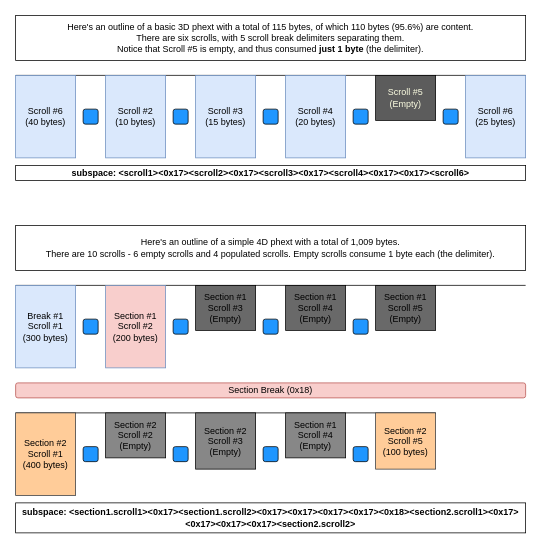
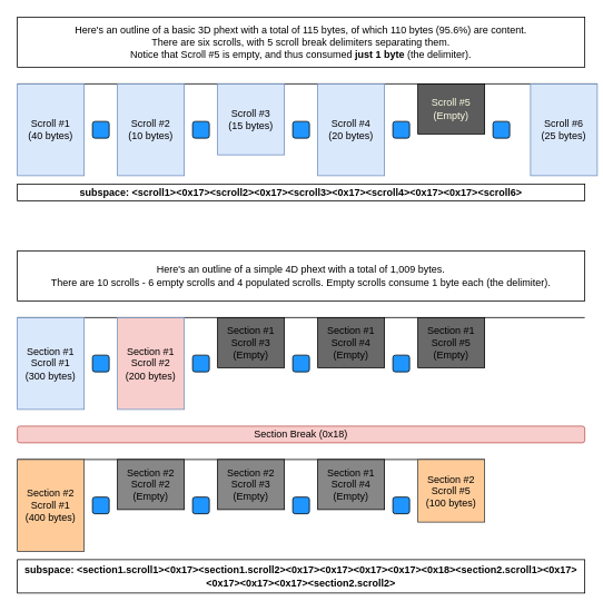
- <mxCell id="3" value="Scroll #6&lt;br&gt;(40 bytes)" style="rounded=0;whiteSpace=wrap;html=1;fillColor=#dae8fc;strokeColor=#6c8ebf;" vertex="1" parent="1"><mxGeometry x="20" y="100" width="80" height="110" as="geometry" /></mxCell>
+ <mxCell id="3" value="Scroll #1&lt;br&gt;(40 bytes)" style="rounded=0;whiteSpace=wrap;html=1;fillColor=#dae8fc;strokeColor=#6c8ebf;" vertex="1" parent="1"><mxGeometry x="20" y="100" width="80" height="110" as="geometry" /></mxCell>
- <mxCell id="5" value="Scroll #3&lt;br&gt;(15 bytes)" style="rounded=0;whiteSpace=wrap;html=1;fillColor=#dae8fc;strokeColor=#6c8ebf;" vertex="1" parent="1"><mxGeometry x="260" y="100" width="80" height="110" as="geometry" /></mxCell>
+ <mxCell id="5" value="Scroll #3&lt;br&gt;(15 bytes)" style="rounded=0;whiteSpace=wrap;html=1;fillColor=#dae8fc;strokeColor=#6c8ebf;" vertex="1" parent="1"><mxGeometry x="260" y="100" width="80" height="85" as="geometry" /></mxCell>
- <mxCell id="8" value="Scroll #6&lt;br&gt;(25 bytes)" style="rounded=0;whiteSpace=wrap;html=1;fillColor=#dae8fc;strokeColor=#6c8ebf;" vertex="1" parent="1"><mxGeometry x="620" y="100" width="80" height="110" as="geometry" /></mxCell>
+ <mxCell id="8" value="Scroll #6&lt;br&gt;(25 bytes)" style="rounded=0;whiteSpace=wrap;html=1;fillColor=#dae8fc;strokeColor=#6c8ebf;" vertex="1" parent="1"><mxGeometry x="635" y="100" width="80" height="110" as="geometry" /></mxCell>
- <mxCell id="16" value="Break #1&lt;br&gt;Scroll #1&lt;br&gt;(300 bytes)" style="rounded=0;whiteSpace=wrap;html=1;fillColor=#dae8fc;strokeColor=#6c8ebf;" vertex="1" parent="1"><mxGeometry x="20" y="380" width="80" height="110" as="geometry" /></mxCell>
+ <mxCell id="16" value="Section #1&lt;br&gt;Scroll #1&lt;br&gt;(300 bytes)" style="rounded=0;whiteSpace=wrap;html=1;fillColor=#dae8fc;strokeColor=#6c8ebf;" vertex="1" parent="1"><mxGeometry x="20" y="380" width="80" height="110" as="geometry" /></mxCell>
- <mxCell id="34" value="Section #2 Scroll #3&lt;br&gt;(Empty)" style="rounded=0;whiteSpace=wrap;html=1;fillColor=#878787;" vertex="1" parent="1"><mxGeometry x="260" y="550" width="80" height="75" as="geometry" /></mxCell>
+ <mxCell id="34" value="Section #2 Scroll #3&lt;br&gt;(Empty)" style="rounded=0;whiteSpace=wrap;html=1;fillColor=#878787;" vertex="1" parent="1"><mxGeometry x="260" y="550" width="80" height="60" as="geometry" /></mxCell>
